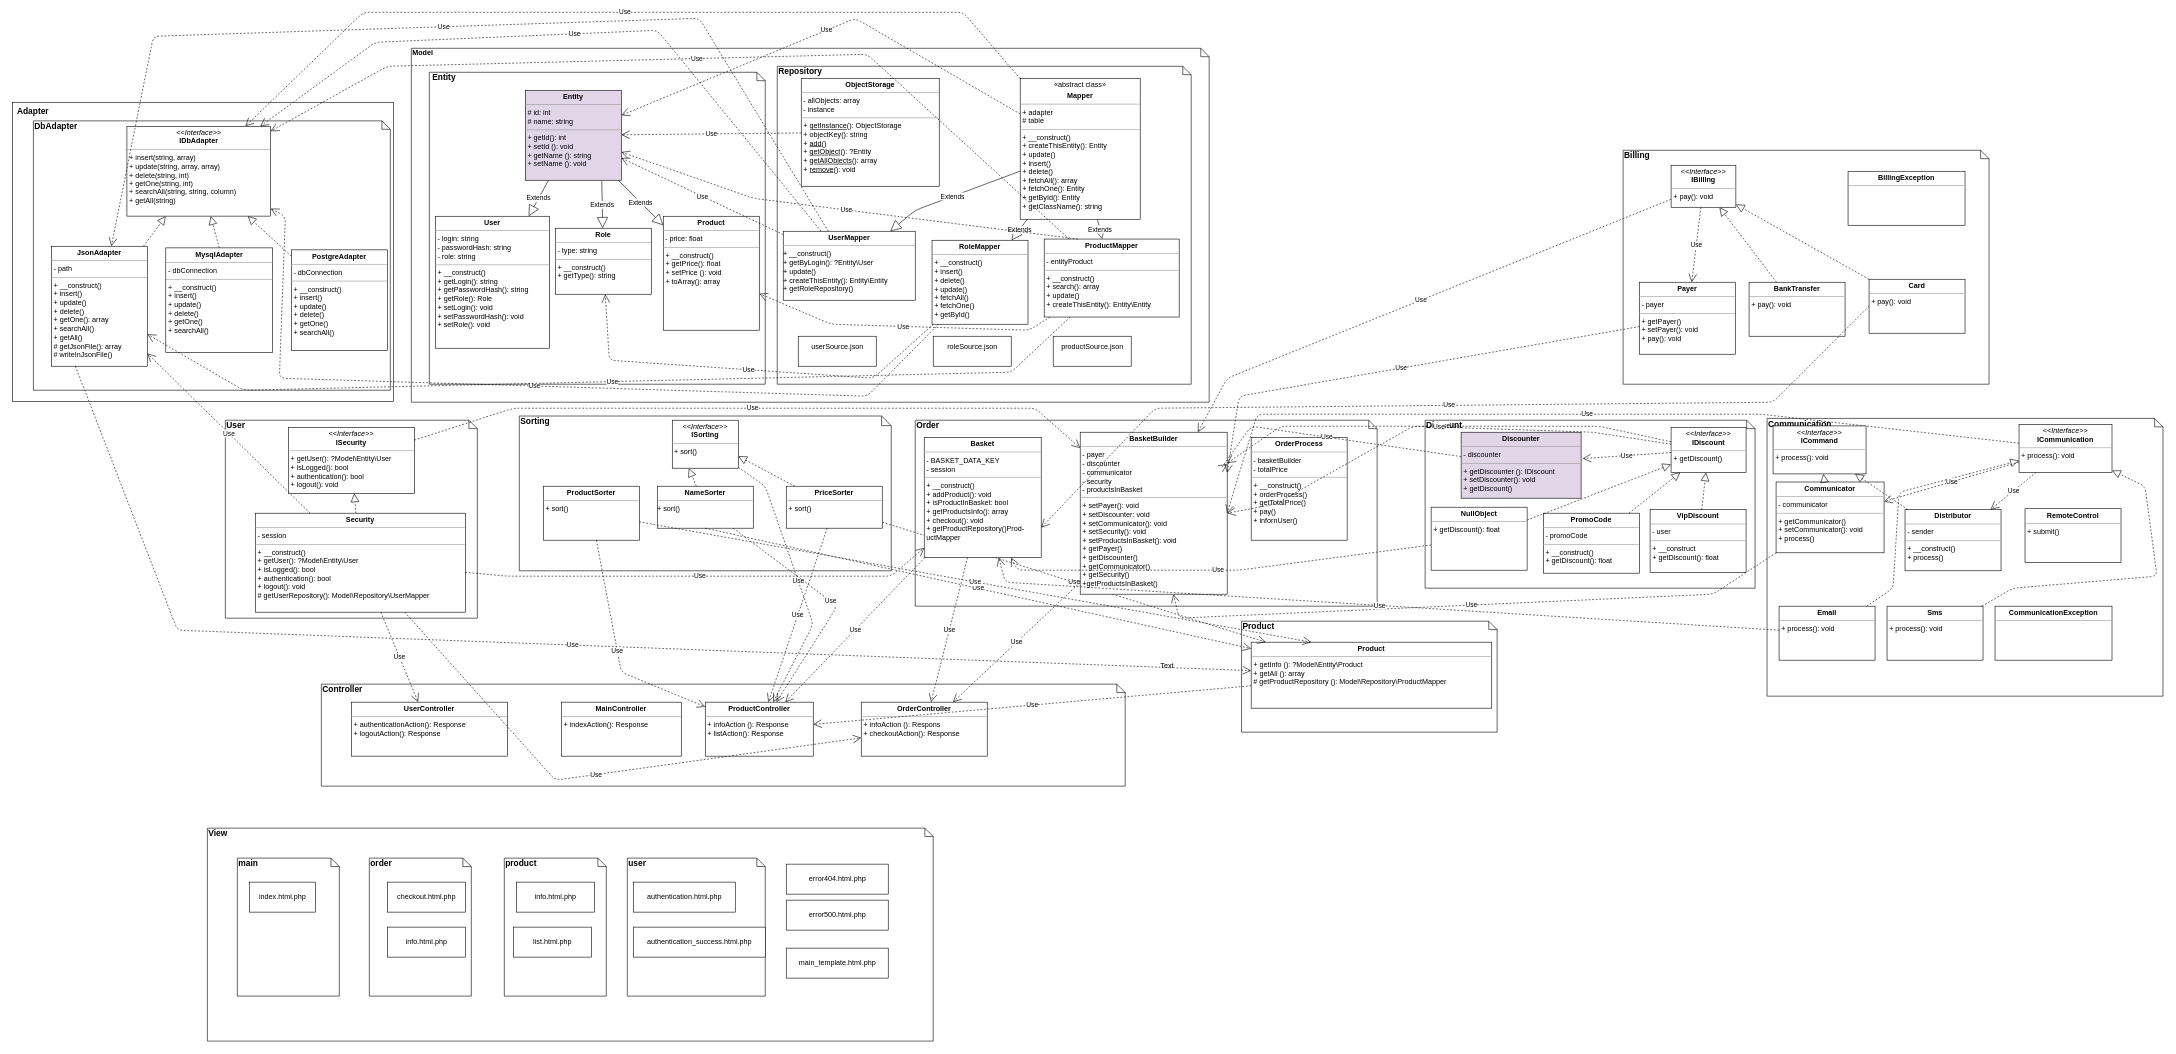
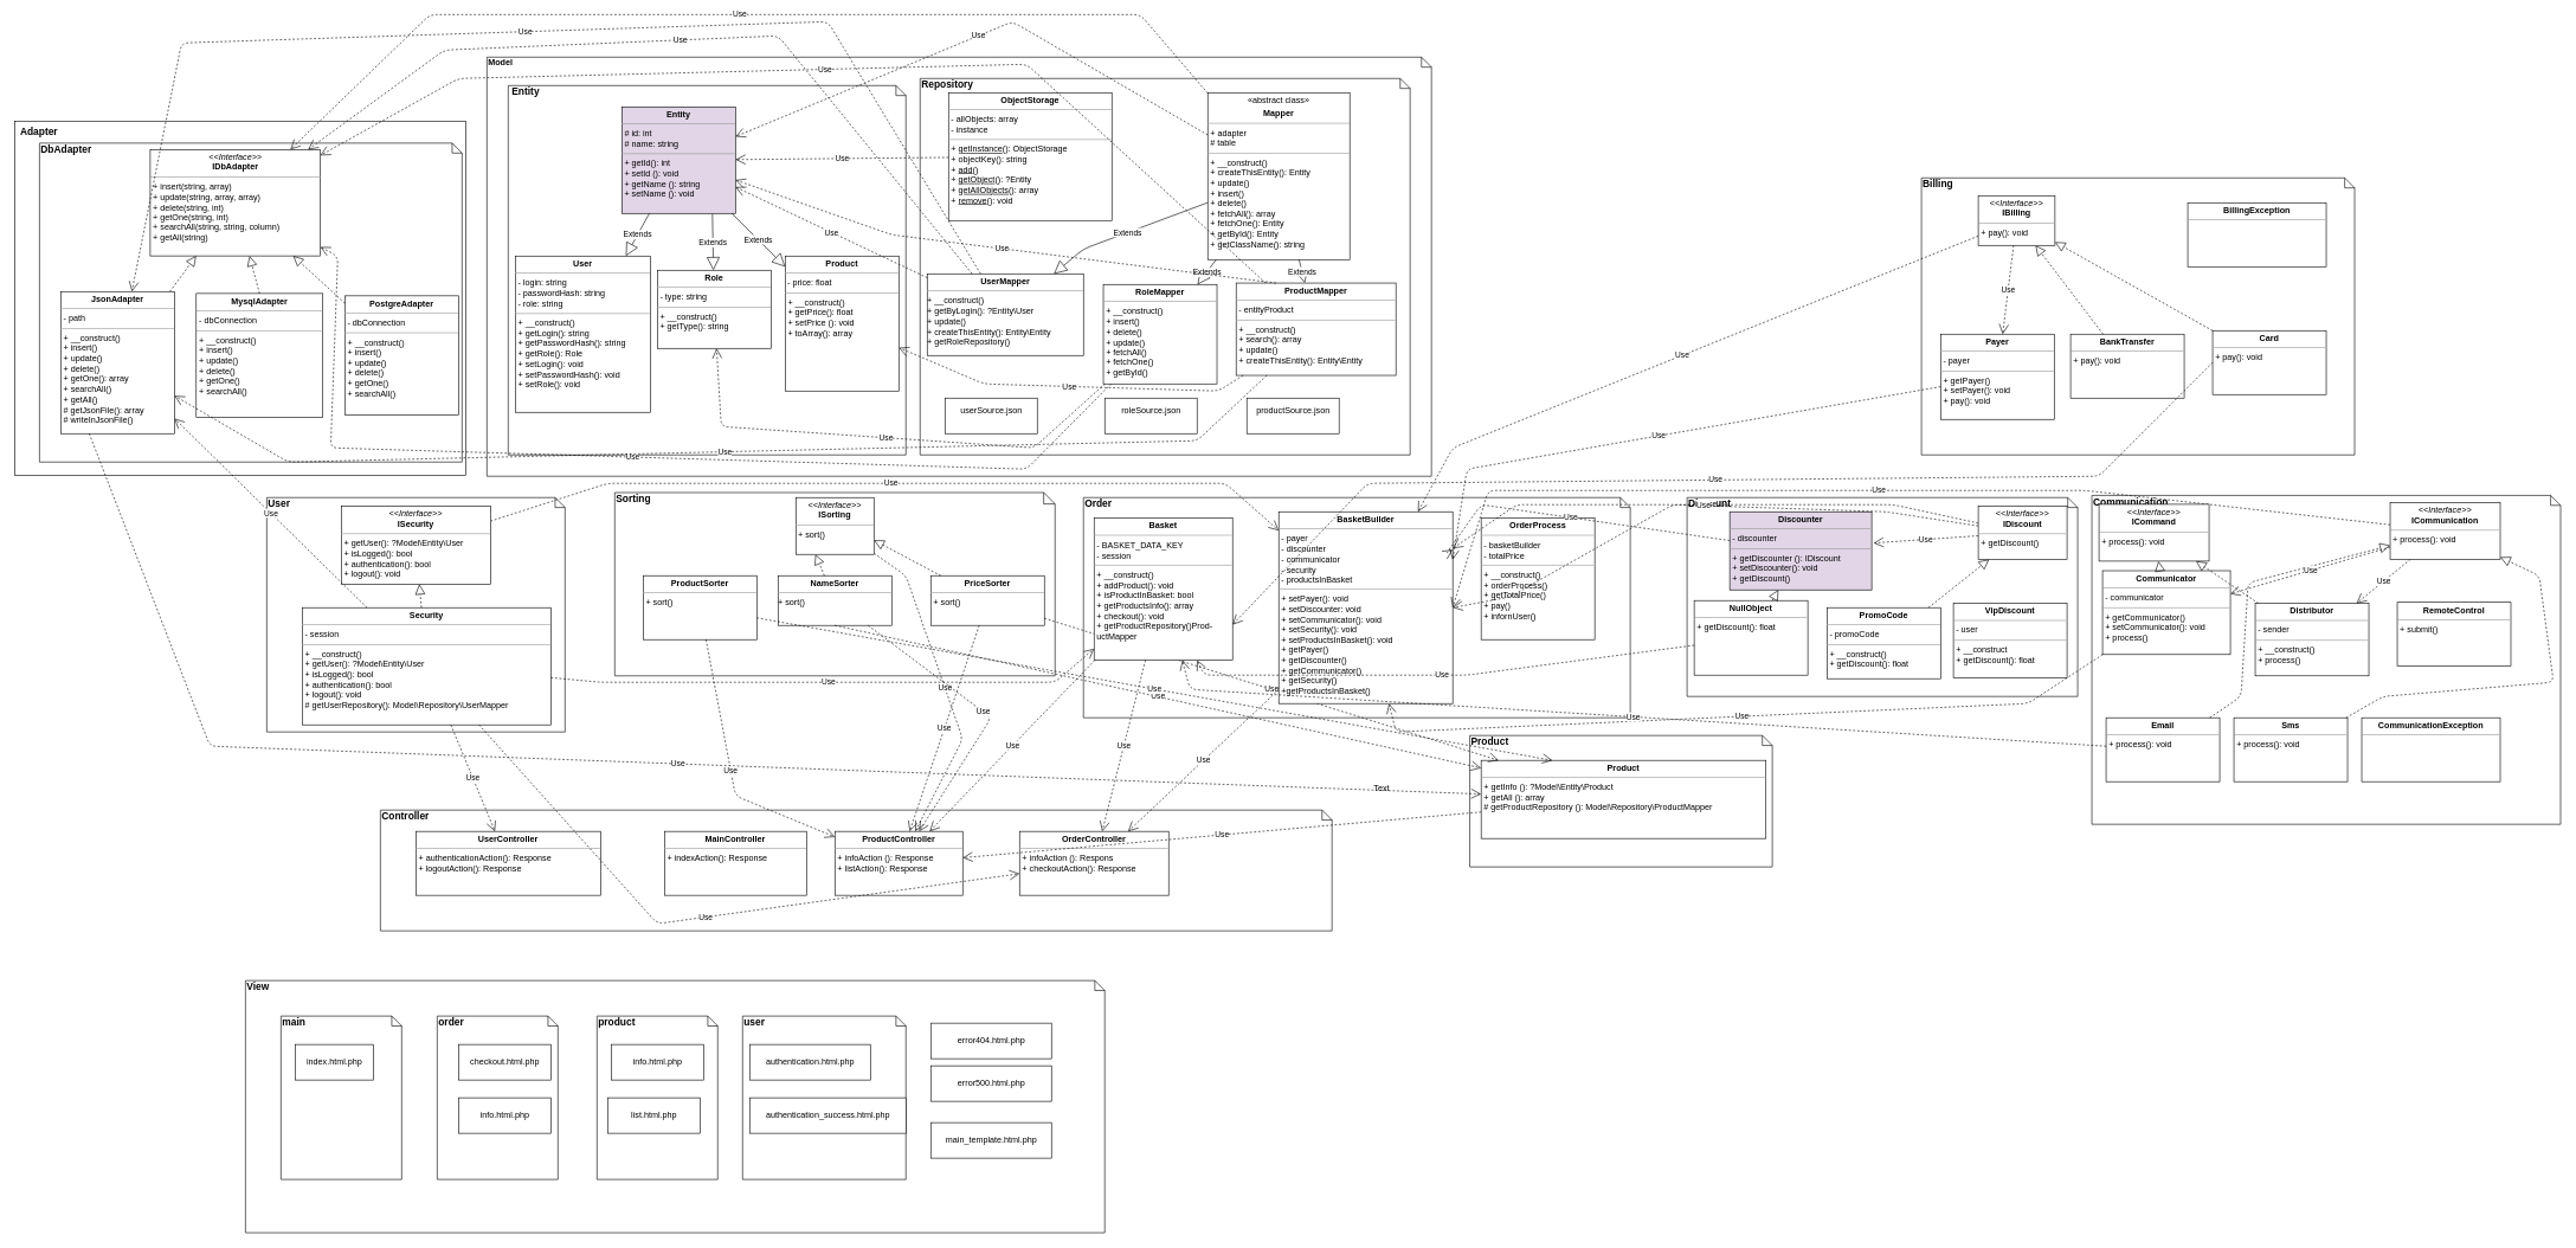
- <mxCell id="55" value="" style="endArrow=block;dashed=1;endFill=0;endSize=12;html=1;" parent="1" source="51" target="140" edge="1"><mxGeometry width="160" relative="1" as="geometry"><mxPoint x="2365" y="810" as="sourcePoint" /><mxPoint x="2790" y="759.145" as="targetPoint" /></mxGeometry></mxCell>
+ <mxCell id="55" value="" style="endArrow=block;dashed=1;endFill=0;endSize=12;html=1;" parent="1" source="51" target="52" edge="1"><mxGeometry width="160" relative="1" as="geometry"><mxPoint x="2365" y="810" as="sourcePoint" /><mxPoint x="2790" y="759.145" as="targetPoint" /></mxGeometry></mxCell>
- <mxCell id="53" value="" style="endArrow=block;dashed=1;endFill=0;endSize=12;html=1;" parent="1" source="49" target="140" edge="1"><mxGeometry width="160" relative="1" as="geometry"><mxPoint x="2495" y="630" as="sourcePoint" /><mxPoint x="2839.608" y="762" as="targetPoint" /></mxGeometry></mxCell>
